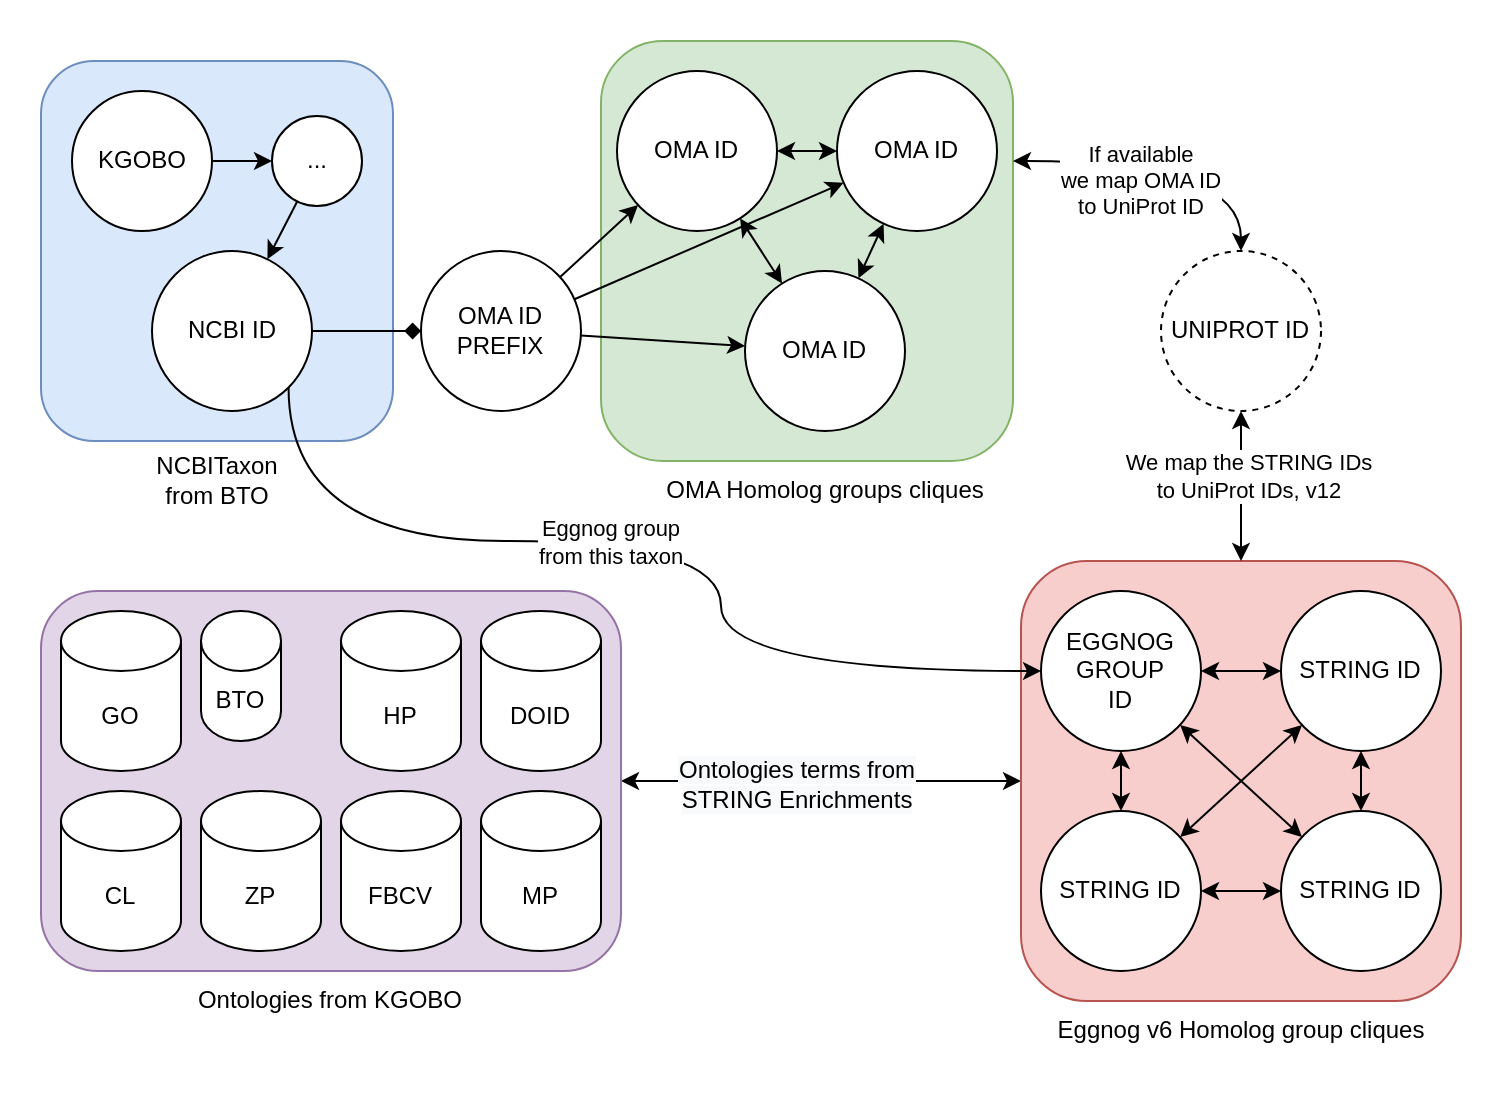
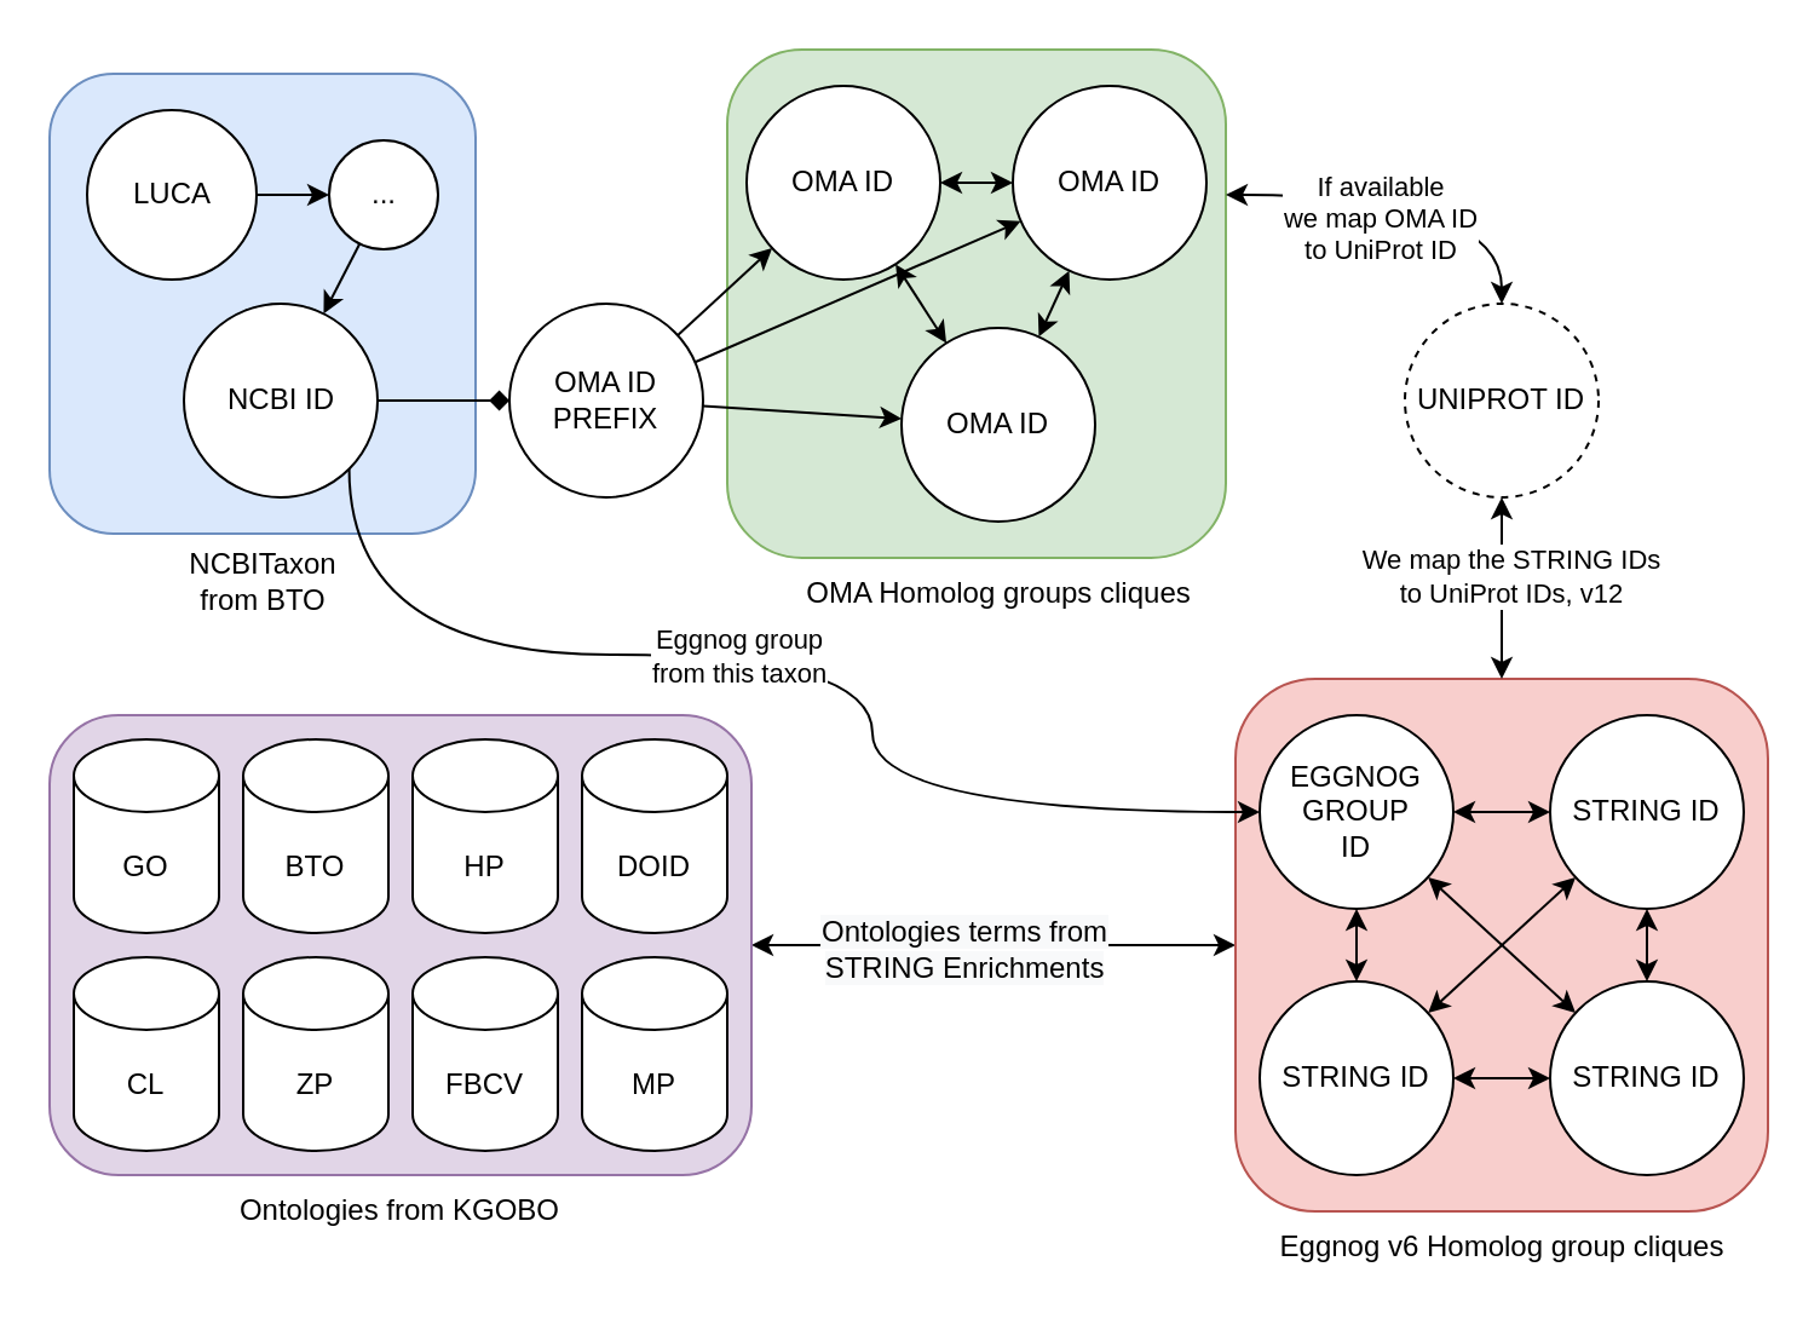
- <mxCell id="34" value="KGOBO" style="ellipse;whiteSpace=wrap;html=1;" vertex="1" parent="1"><mxGeometry x="35.5" y="45" width="70" height="70" as="geometry" /></mxCell>
+ <mxCell id="34" value="LUCA" style="ellipse;whiteSpace=wrap;html=1;" vertex="1" parent="1"><mxGeometry x="35.5" y="45" width="70" height="70" as="geometry" /></mxCell>
- <mxCell id="37" value="BTO" style="shape=cylinder3;whiteSpace=wrap;html=1;boundedLbl=1;backgroundOutline=1;size=15;" vertex="1" parent="1"><mxGeometry x="100" y="305" width="40" height="65" as="geometry" /></mxCell>
+ <mxCell id="37" value="BTO" style="shape=cylinder3;whiteSpace=wrap;html=1;boundedLbl=1;backgroundOutline=1;size=15;" vertex="1" parent="1"><mxGeometry y="305" width="60" height="80" as="geometry" x="100" /></mxCell>
